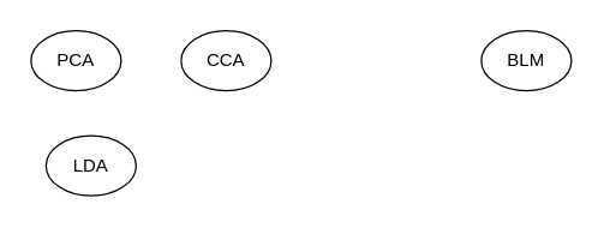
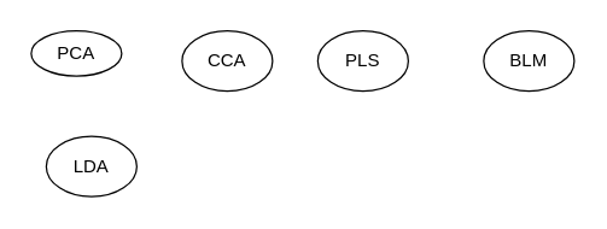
- <mxCell id="3" value="PCA" style="ellipse;whiteSpace=wrap;html=1;" vertex="1" parent="1"><mxGeometry x="20" y="20" width="60" height="40" as="geometry" /></mxCell>
+ <mxCell id="3" value="PCA" style="ellipse;whiteSpace=wrap;html=1;" vertex="1" parent="1"><mxGeometry x="20" y="20" width="60" height="30" as="geometry" /></mxCell>
+ <mxCell id="4" value="PLS" style="ellipse;whiteSpace=wrap;html=1;" vertex="1" parent="1"><mxGeometry x="210" y="20" width="60" height="40" as="geometry" /></mxCell>
